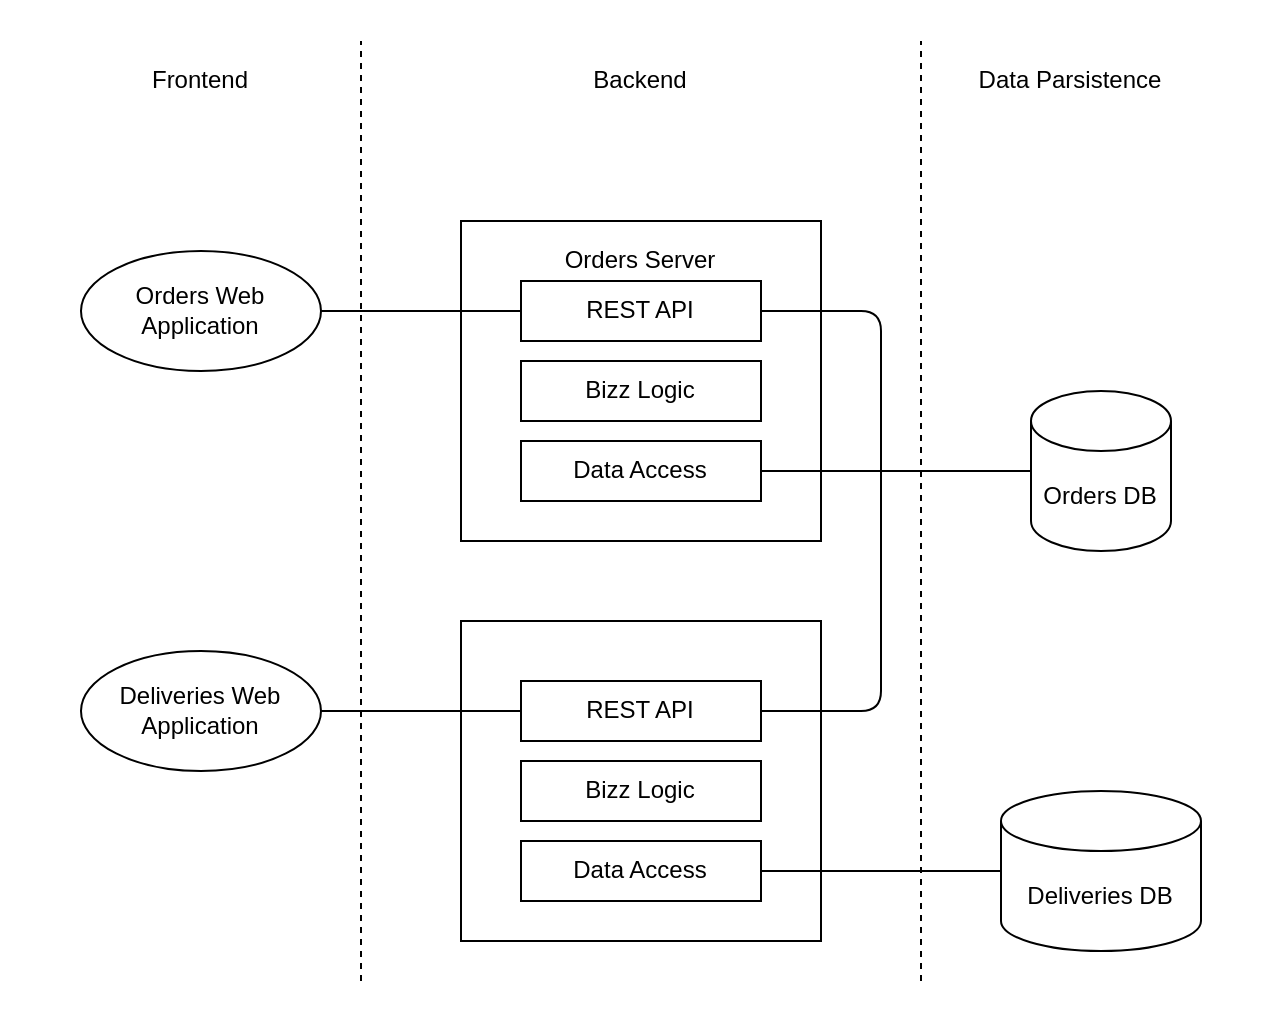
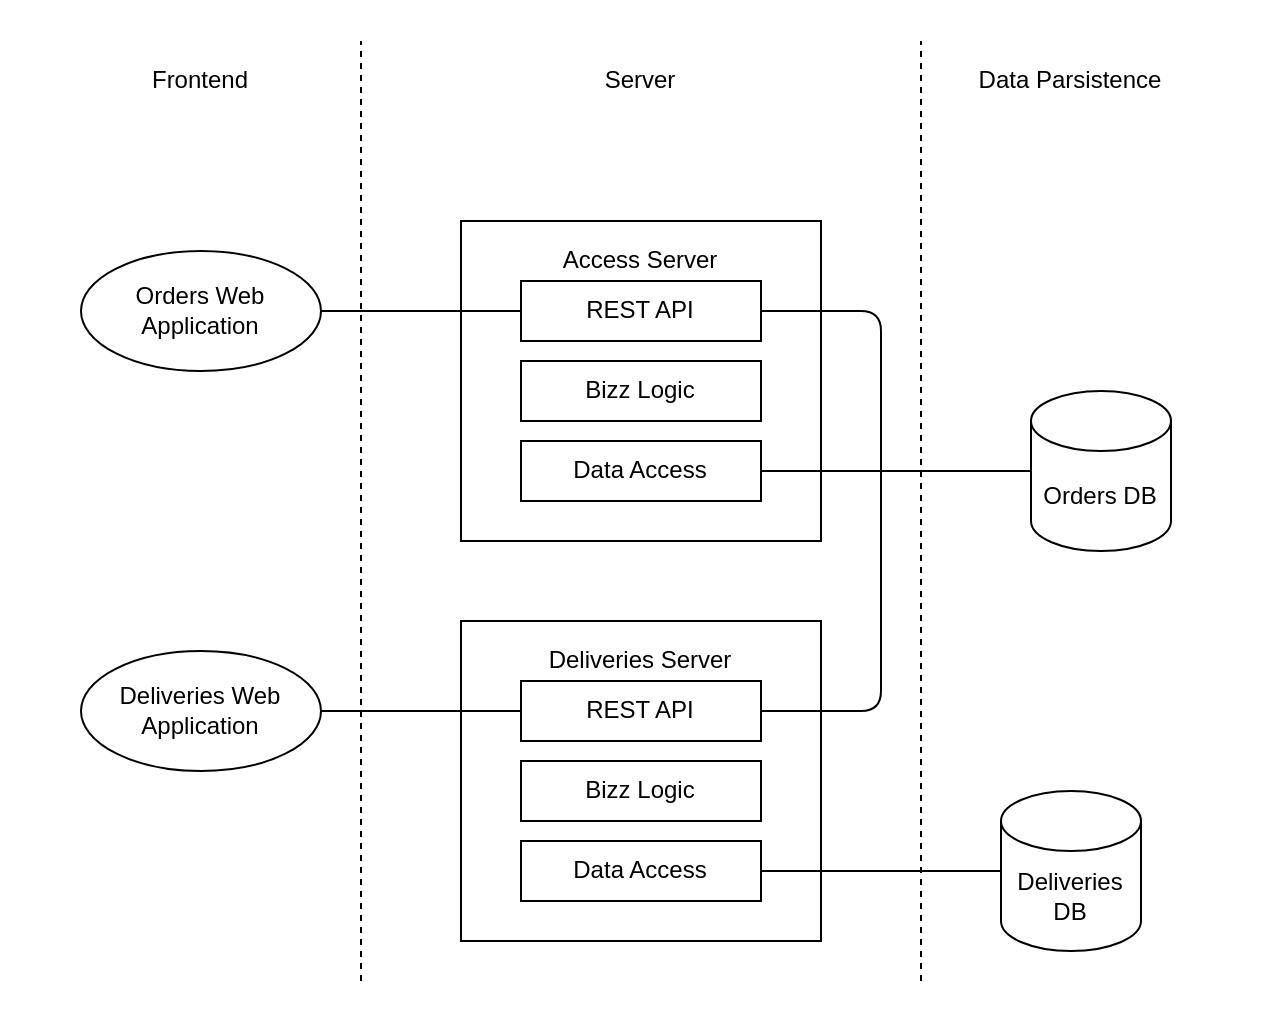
- <mxCell id="17" value="Backend" style="text;html=1;strokeColor=none;fillColor=none;align=center;verticalAlign=middle;whiteSpace=wrap;rounded=0;" vertex="1" parent="1"><mxGeometry x="180" y="30" width="280" height="20" as="geometry" /></mxCell>
+ <mxCell id="17" value="Server" style="text;html=1;strokeColor=none;fillColor=none;align=center;verticalAlign=middle;whiteSpace=wrap;rounded=0;" vertex="1" parent="1"><mxGeometry x="180" y="30" width="280" height="20" as="geometry" /></mxCell>
- <mxCell id="5" value="Orders Server" style="text;html=1;strokeColor=none;fillColor=none;align=center;verticalAlign=middle;whiteSpace=wrap;rounded=0;" vertex="1" parent="1"><mxGeometry x="230" y="120" width="180" height="20" as="geometry" /></mxCell>
+ <mxCell id="5" value="Access Server" style="text;html=1;strokeColor=none;fillColor=none;align=center;verticalAlign=middle;whiteSpace=wrap;rounded=0;" vertex="1" parent="1"><mxGeometry x="230" y="120" width="180" height="20" as="geometry" /></mxCell>
+ <mxCell id="10" value="Deliveries Server" style="text;html=1;strokeColor=none;fillColor=none;align=center;verticalAlign=middle;whiteSpace=wrap;rounded=0;" vertex="1" parent="1"><mxGeometry x="230" y="320" width="180" height="20" as="geometry" /></mxCell>
- <mxCell id="15" value="Deliveries DB" style="shape=cylinder3;whiteSpace=wrap;html=1;boundedLbl=1;backgroundOutline=1;size=15;" vertex="1" parent="1"><mxGeometry x="500" y="395" width="100" height="80" as="geometry" /></mxCell>
+ <mxCell id="15" value="Deliveries DB" style="shape=cylinder3;whiteSpace=wrap;html=1;boundedLbl=1;backgroundOutline=1;size=15;" vertex="1" parent="1"><mxGeometry x="500" y="395" width="70" height="80" as="geometry" /></mxCell>
